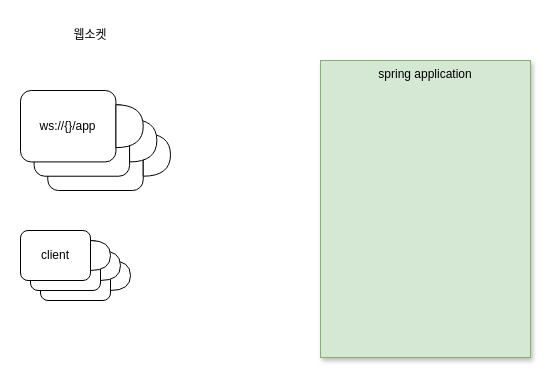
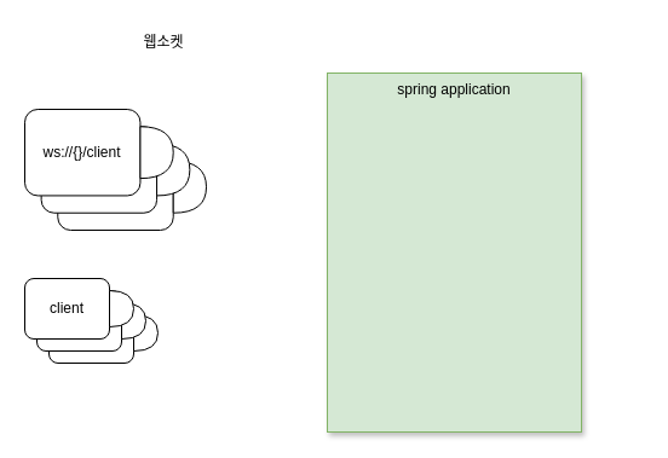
- <mxCell id="2" value="웹소켓" style="text;html=1;strokeColor=none;fillColor=none;align=center;verticalAlign=middle;whiteSpace=wrap;rounded=0;" vertex="1" parent="1"><mxGeometry x="60" y="20" width="60" height="30" as="geometry" /></mxCell>
+ <mxCell id="2" value="웹소켓" style="text;html=1;strokeColor=none;fillColor=none;align=center;verticalAlign=middle;whiteSpace=wrap;rounded=0;" vertex="1" parent="1"><mxGeometry x="105" y="20" width="60" height="30" as="geometry" /></mxCell>
- <mxCell id="14" value="ws://{}/app" style="rounded=1;whiteSpace=wrap;html=1;" vertex="1" parent="10"><mxGeometry width="95.455" height="71.429" as="geometry" /></mxCell>
+ <mxCell id="14" value="ws://{}/client" style="rounded=1;whiteSpace=wrap;html=1;" vertex="1" parent="10"><mxGeometry width="95.455" height="71.429" as="geometry" /></mxCell>
- <mxCell id="3" value="spring application" style="fillColor=#d5e8d4;strokeColor=#82b366;dashed=0;verticalAlign=top;fontStyle=0;shadow=1;" vertex="1" parent="1"><mxGeometry x="320" y="60" width="210" height="297" as="geometry" /></mxCell>
+ <mxCell id="3" value="spring application" style="fillColor=#d5e8d4;strokeColor=#82b366;dashed=0;verticalAlign=top;fontStyle=0;shadow=1;" vertex="1" parent="1"><mxGeometry x="270" y="60" width="210" height="297" as="geometry" /></mxCell>
